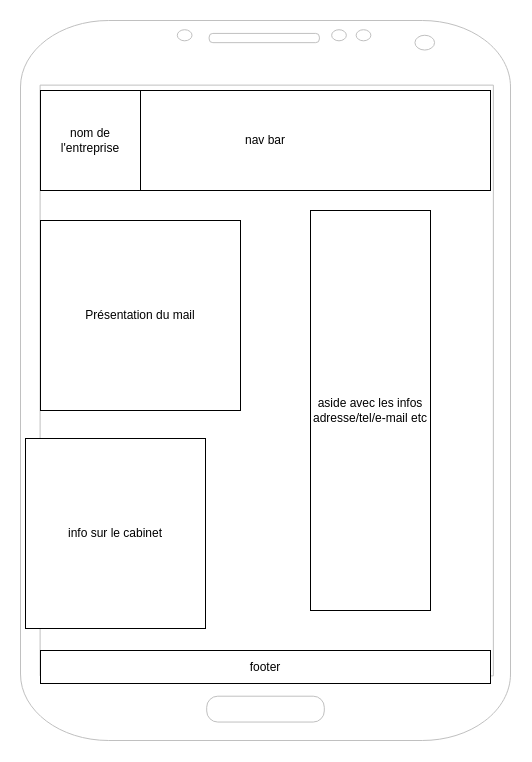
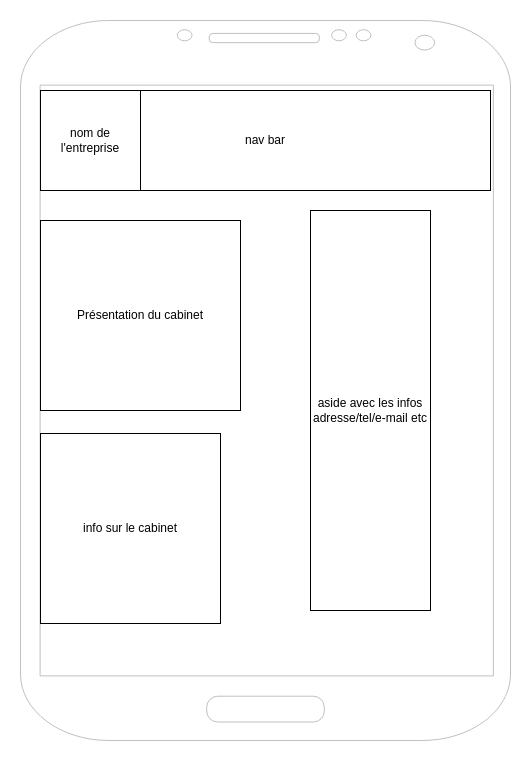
- <mxCell id="5" value="Présentation du mail" style="rounded=0;whiteSpace=wrap;html=1;" vertex="1" parent="1"><mxGeometry x="40" y="220" width="200" height="190" as="geometry" /></mxCell>
+ <mxCell id="5" value="Présentation du cabinet" style="rounded=0;whiteSpace=wrap;html=1;" vertex="1" parent="1"><mxGeometry x="40" y="220" width="200" height="190" as="geometry" /></mxCell>
- <mxCell id="6" value="info sur le cabinet" style="rounded=0;whiteSpace=wrap;html=1;" vertex="1" parent="1"><mxGeometry x="25" y="438" width="180" height="190" as="geometry" /></mxCell>
+ <mxCell id="6" value="info sur le cabinet" style="rounded=0;whiteSpace=wrap;html=1;" vertex="1" parent="1"><mxGeometry x="40" y="433" width="180" height="190" as="geometry" /></mxCell>
- <mxCell id="7" value="footer" style="rounded=0;whiteSpace=wrap;html=1;" vertex="1" parent="1"><mxGeometry x="40" y="650" width="450" height="33" as="geometry" /></mxCell>
